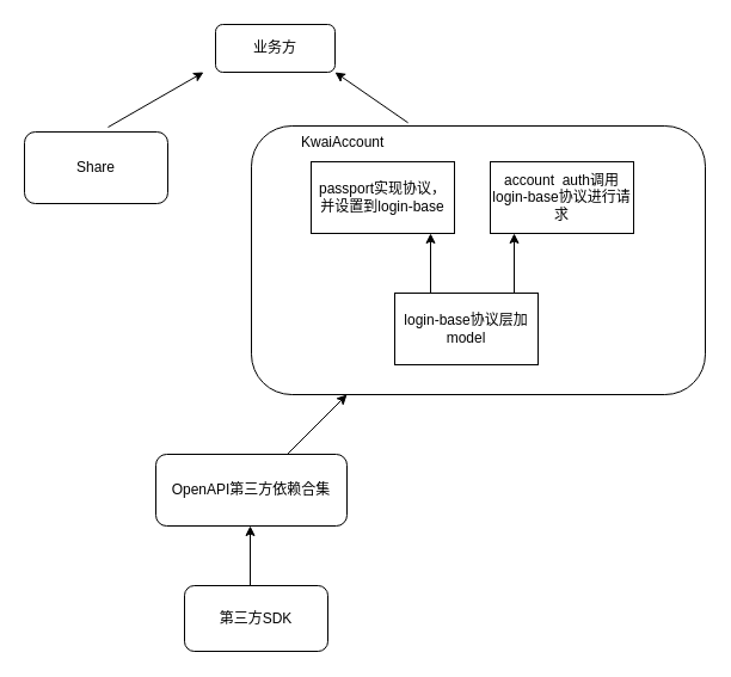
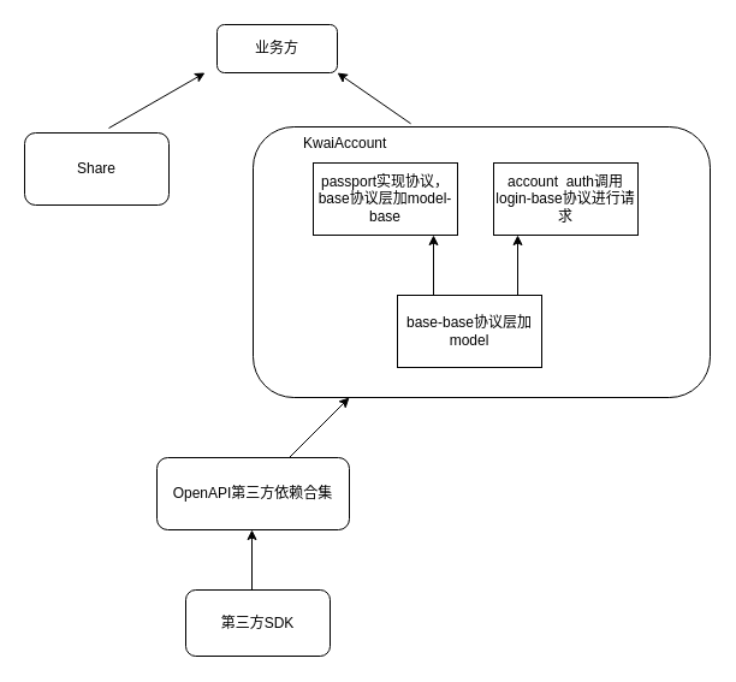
- <mxCell id="5" value="passport实现协议，并设置到login-base" style="rounded=0;whiteSpace=wrap;html=1;" vertex="1" parent="1"><mxGeometry x="260" y="135" width="120" height="60" as="geometry" /></mxCell>
+ <mxCell id="5" value="passport实现协议，base协议层加model-base" style="rounded=0;whiteSpace=wrap;html=1;" vertex="1" parent="1"><mxGeometry x="260" y="135" width="120" height="60" as="geometry" /></mxCell>
- <mxCell id="8" value="login-base协议层加model" style="rounded=0;whiteSpace=wrap;html=1;" vertex="1" parent="1"><mxGeometry x="330" y="245" width="120" height="60" as="geometry" /></mxCell>
+ <mxCell id="8" value="base-base协议层加model" style="rounded=0;whiteSpace=wrap;html=1;" vertex="1" parent="1"><mxGeometry x="330" y="245" width="120" height="60" as="geometry" /></mxCell>
